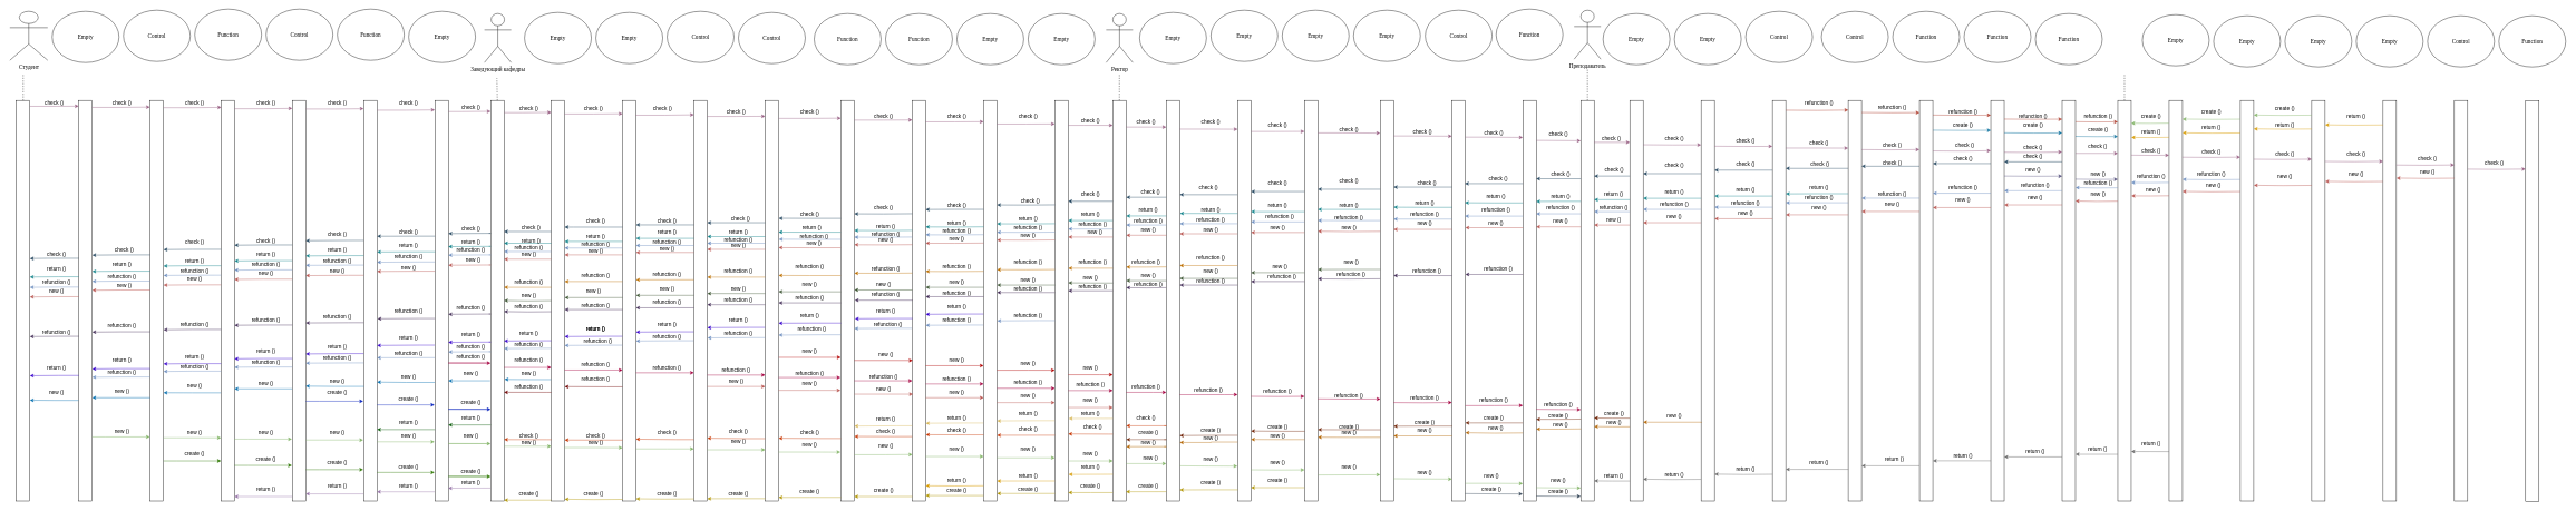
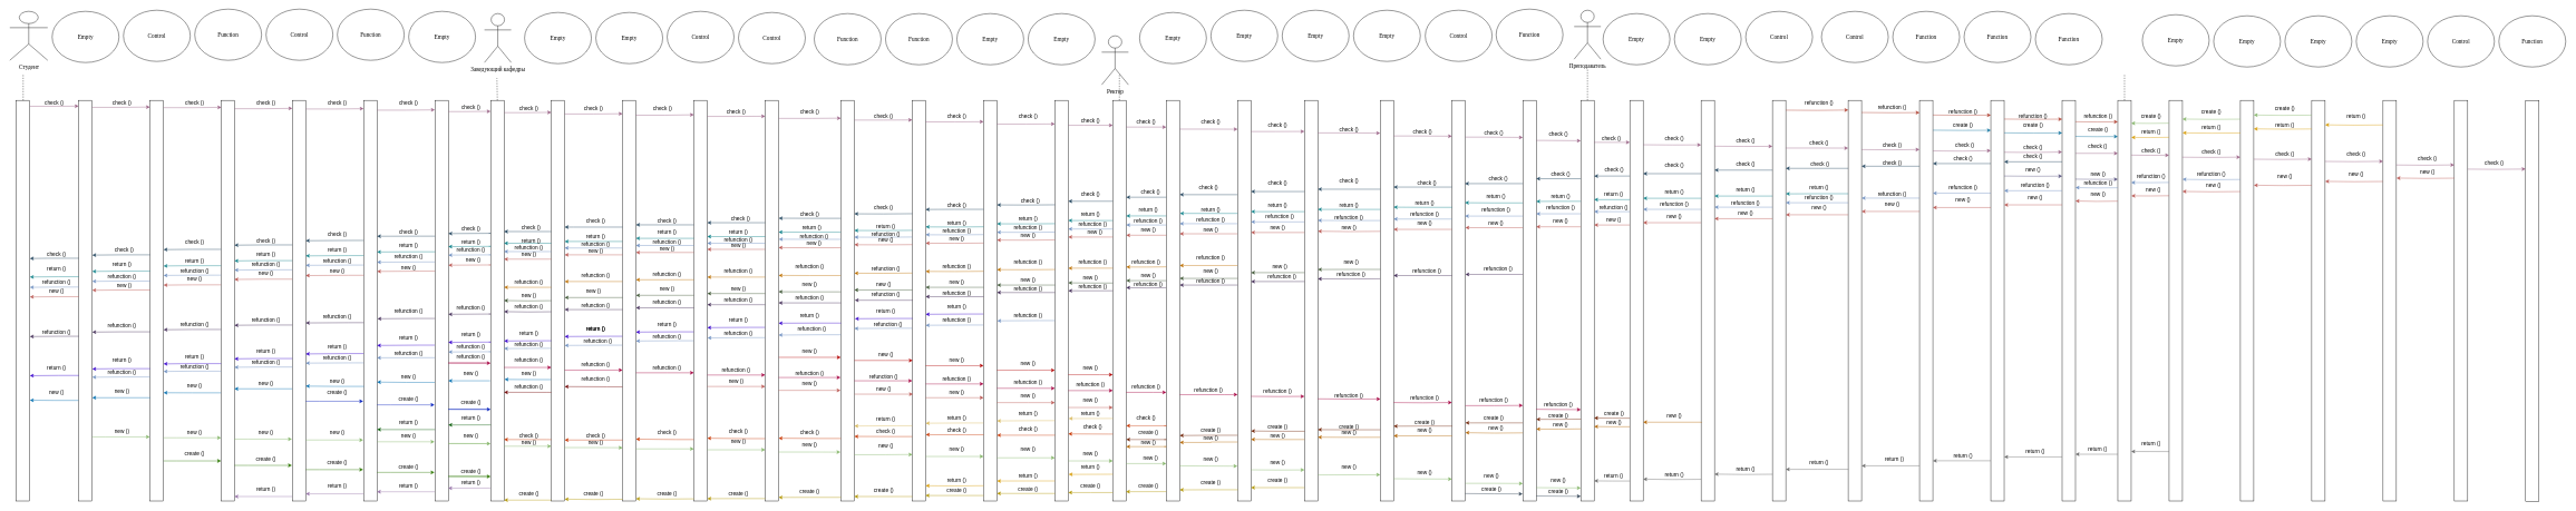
- <mxCell id="4" value="Ректор" style="shape=umlActor;verticalLabelPosition=bottom;verticalAlign=top;html=1;outlineConnect=0;fontFamily=Times New Roman;fontSize=13;" vertex="1" parent="1"><mxGeometry x="2480" y="30" width="60" height="110" as="geometry" /></mxCell>
+ <mxCell id="4" value="Ректор" style="shape=umlActor;verticalLabelPosition=bottom;verticalAlign=top;html=1;outlineConnect=0;fontFamily=Times New Roman;fontSize=13;" vertex="1" parent="1"><mxGeometry x="2470" y="80" width="60" height="110" as="geometry" /></mxCell>
